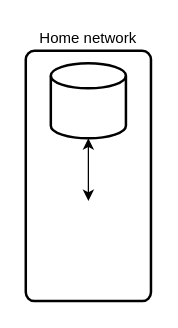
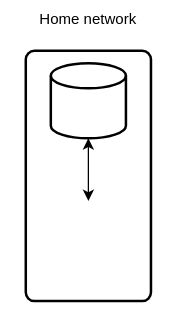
- <mxCell id="8" value="Home network" style="text;html=1;strokeColor=none;fillColor=none;align=center;verticalAlign=middle;whiteSpace=wrap;rounded=0;" vertex="1" parent="1"><mxGeometry x="25" y="20" width="90" height="20" as="geometry" /></mxCell>
+ <mxCell id="8" value="Home network" style="text;html=1;strokeColor=none;fillColor=none;align=center;verticalAlign=middle;whiteSpace=wrap;rounded=0;" vertex="1" parent="1"><mxGeometry x="25" y="5" width="90" height="20" as="geometry" /></mxCell>
